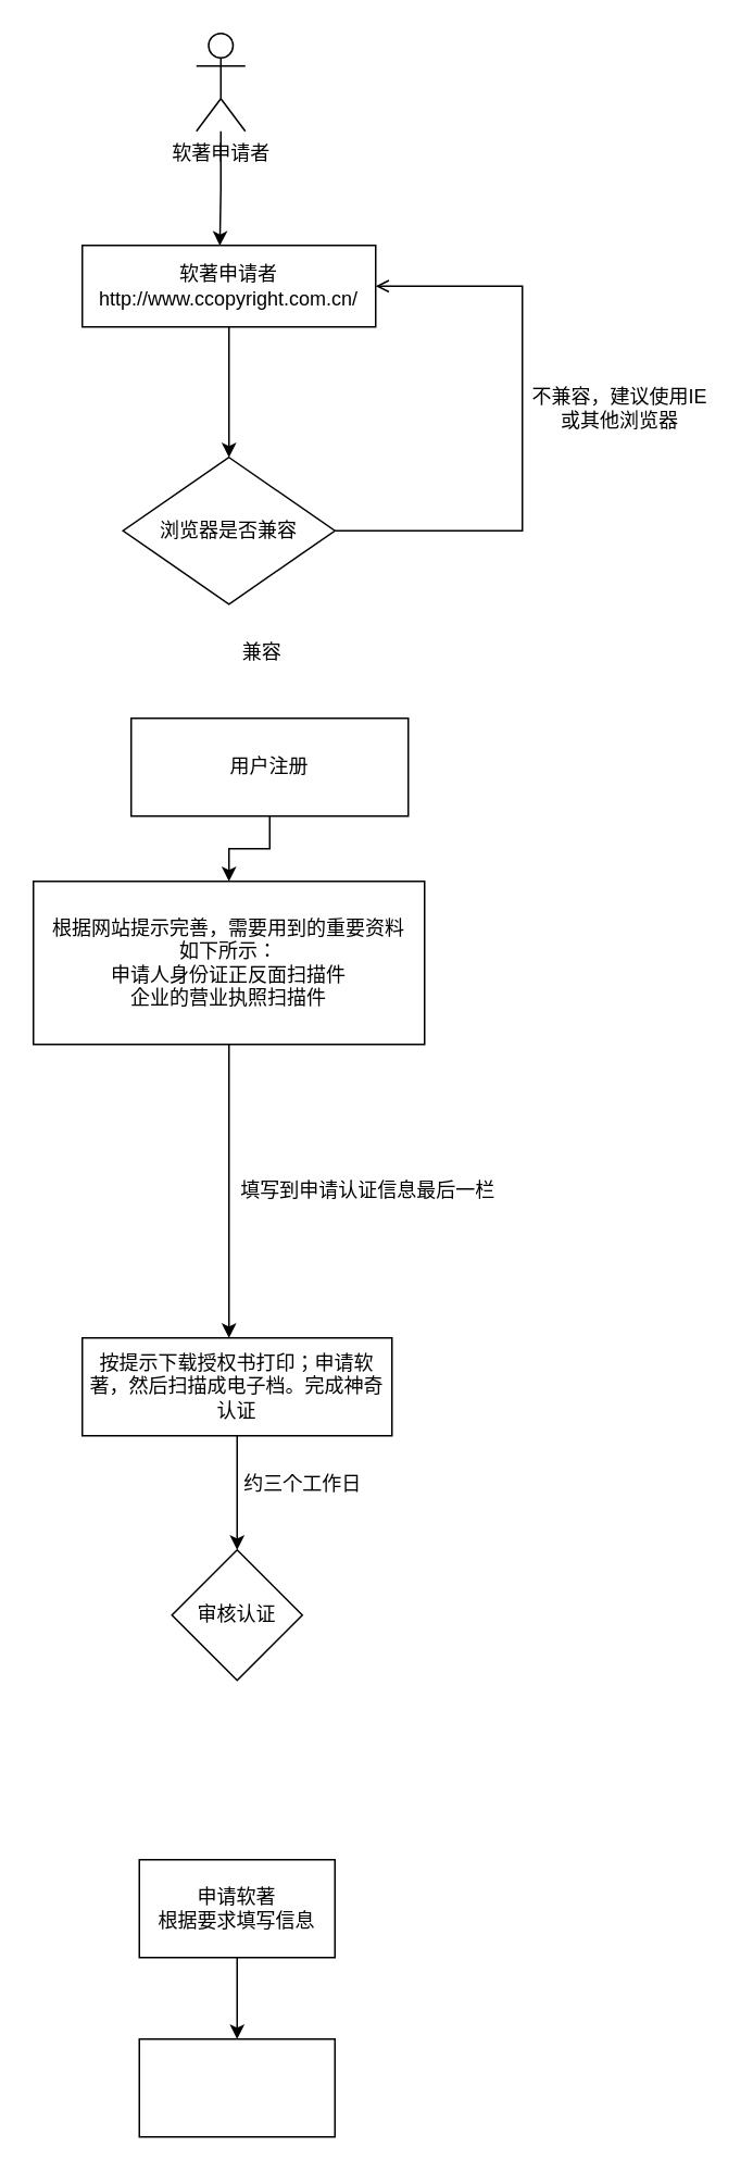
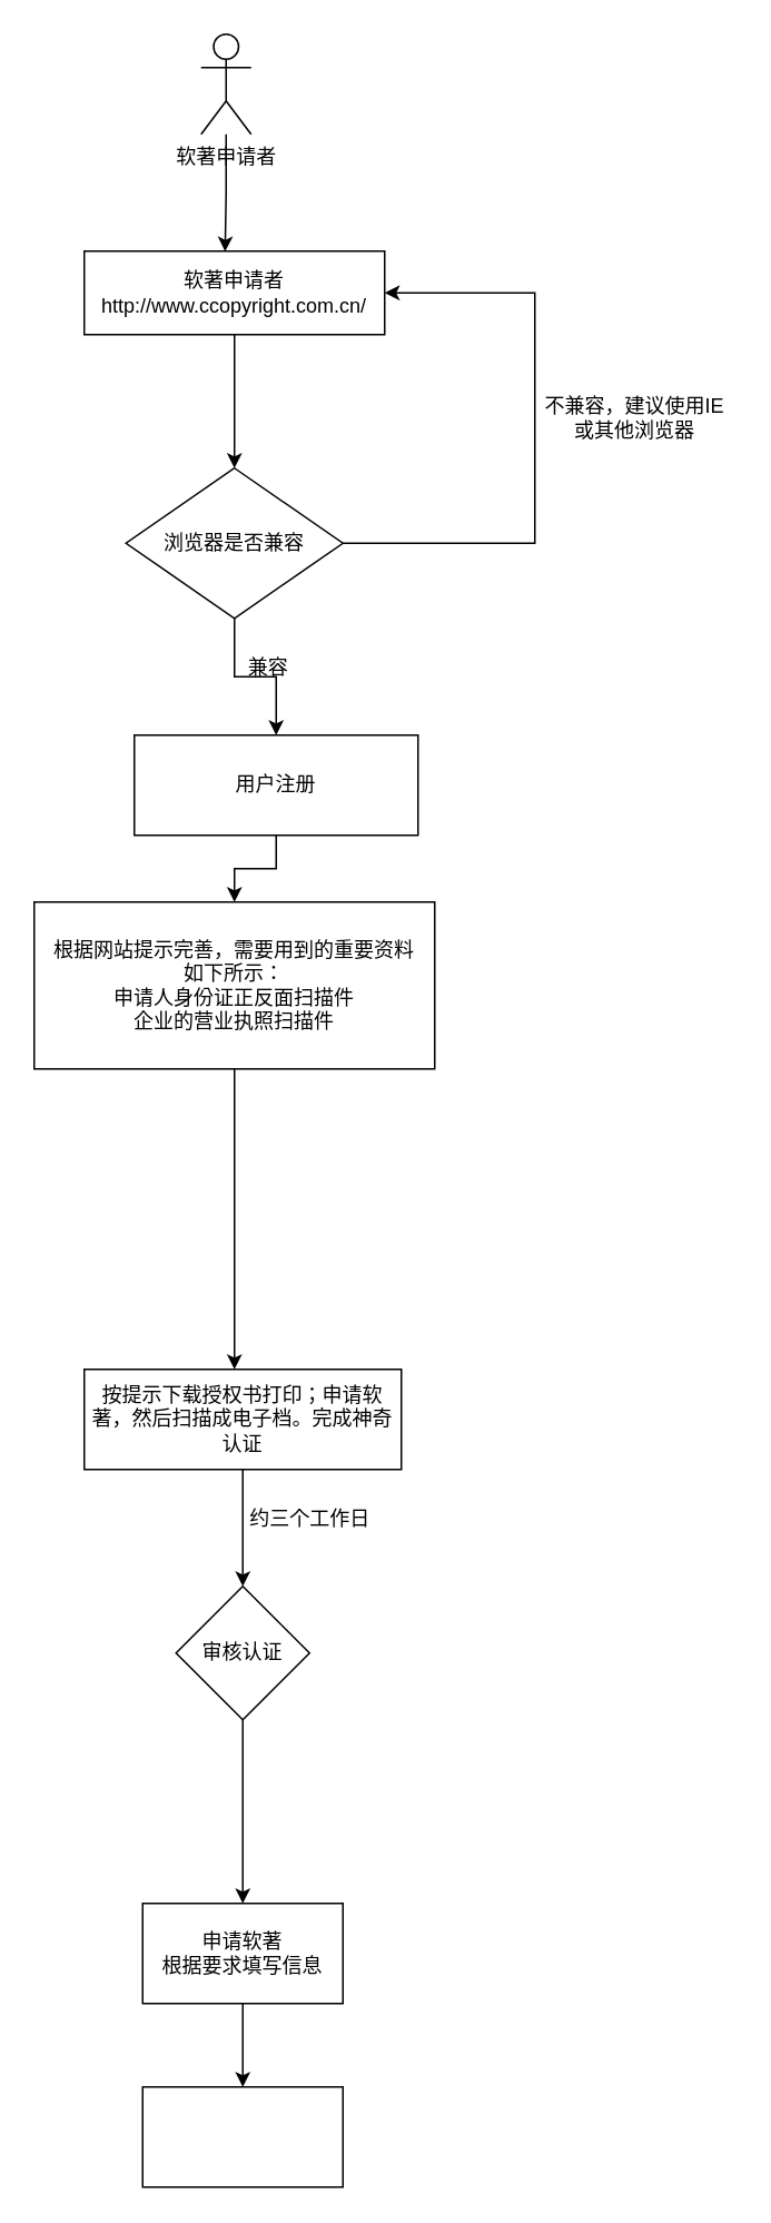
- <mxCell id="6" style="edgeStyle=orthogonalEdgeStyle;rounded=0;orthogonalLoop=1;jettySize=auto;html=1;entryX=1;entryY=0.5;entryDx=0;entryDy=0;endArrow=open;" parent="1" source="8" target="5" edge="1"><mxGeometry relative="1" as="geometry"><mxPoint x="770" y="325" as="targetPoint" /><Array as="points"><mxPoint x="320" y="325" /><mxPoint x="320" y="175" /></Array></mxGeometry></mxCell>
+ <mxCell id="6" style="edgeStyle=orthogonalEdgeStyle;rounded=0;orthogonalLoop=1;jettySize=auto;html=1;entryX=1;entryY=0.5;entryDx=0;entryDy=0;" parent="1" source="8" target="5" edge="1"><mxGeometry relative="1" as="geometry"><mxPoint x="770" y="325" as="targetPoint" /><Array as="points"><mxPoint x="320" y="325" /><mxPoint x="320" y="175" /></Array></mxGeometry></mxCell>
+ <mxCell id="7" style="edgeStyle=orthogonalEdgeStyle;rounded=0;orthogonalLoop=1;jettySize=auto;html=1;entryX=0.5;entryY=0;entryDx=0;entryDy=0;" parent="1" source="8" target="11" edge="1"><mxGeometry relative="1" as="geometry" /></mxCell>
- <mxCell id="17" value="填写到申请认证信息最后一栏" style="text;html=1;align=center;verticalAlign=middle;resizable=0;points=[];autosize=1;strokeColor=none;" parent="1" vertex="1"><mxGeometry x="140" y="720" width="170" height="20" as="geometry" /></mxCell>
+ <mxCell id="19" style="edgeStyle=orthogonalEdgeStyle;rounded=0;orthogonalLoop=1;jettySize=auto;html=1;entryX=0.5;entryY=0;entryDx=0;entryDy=0;" parent="1" source="20" target="22" edge="1"><mxGeometry relative="1" as="geometry" /></mxCell>
